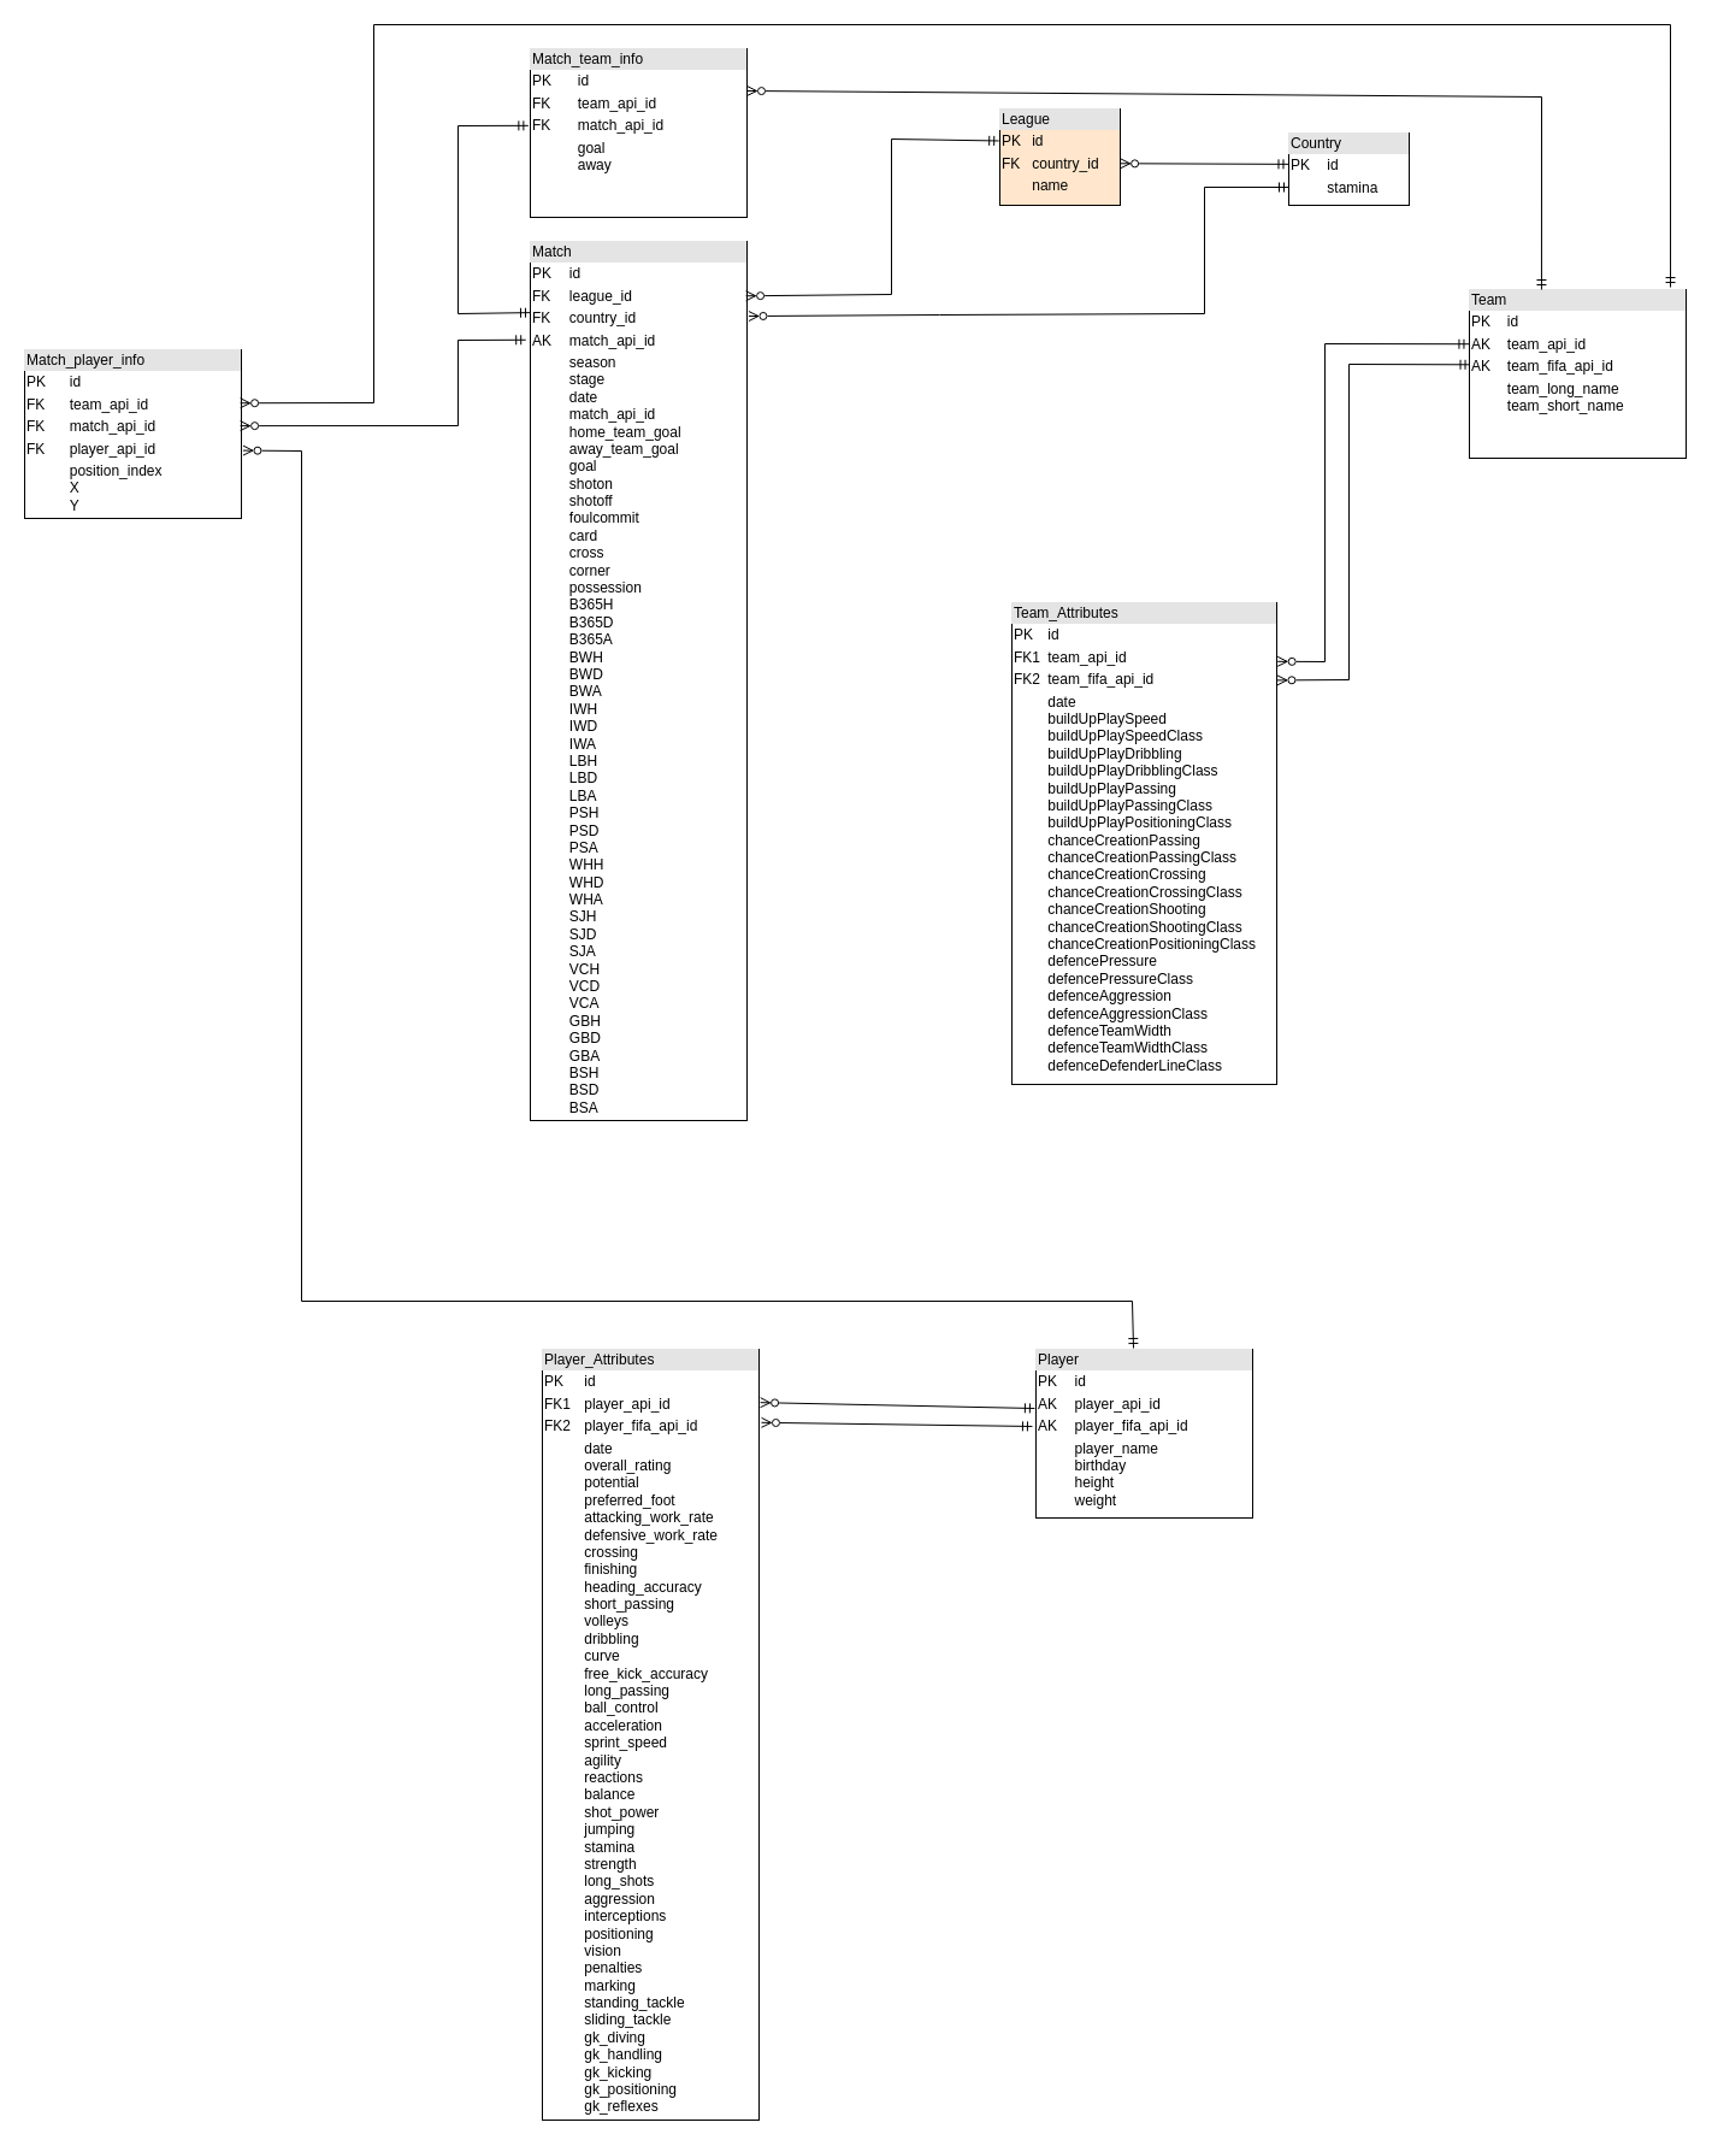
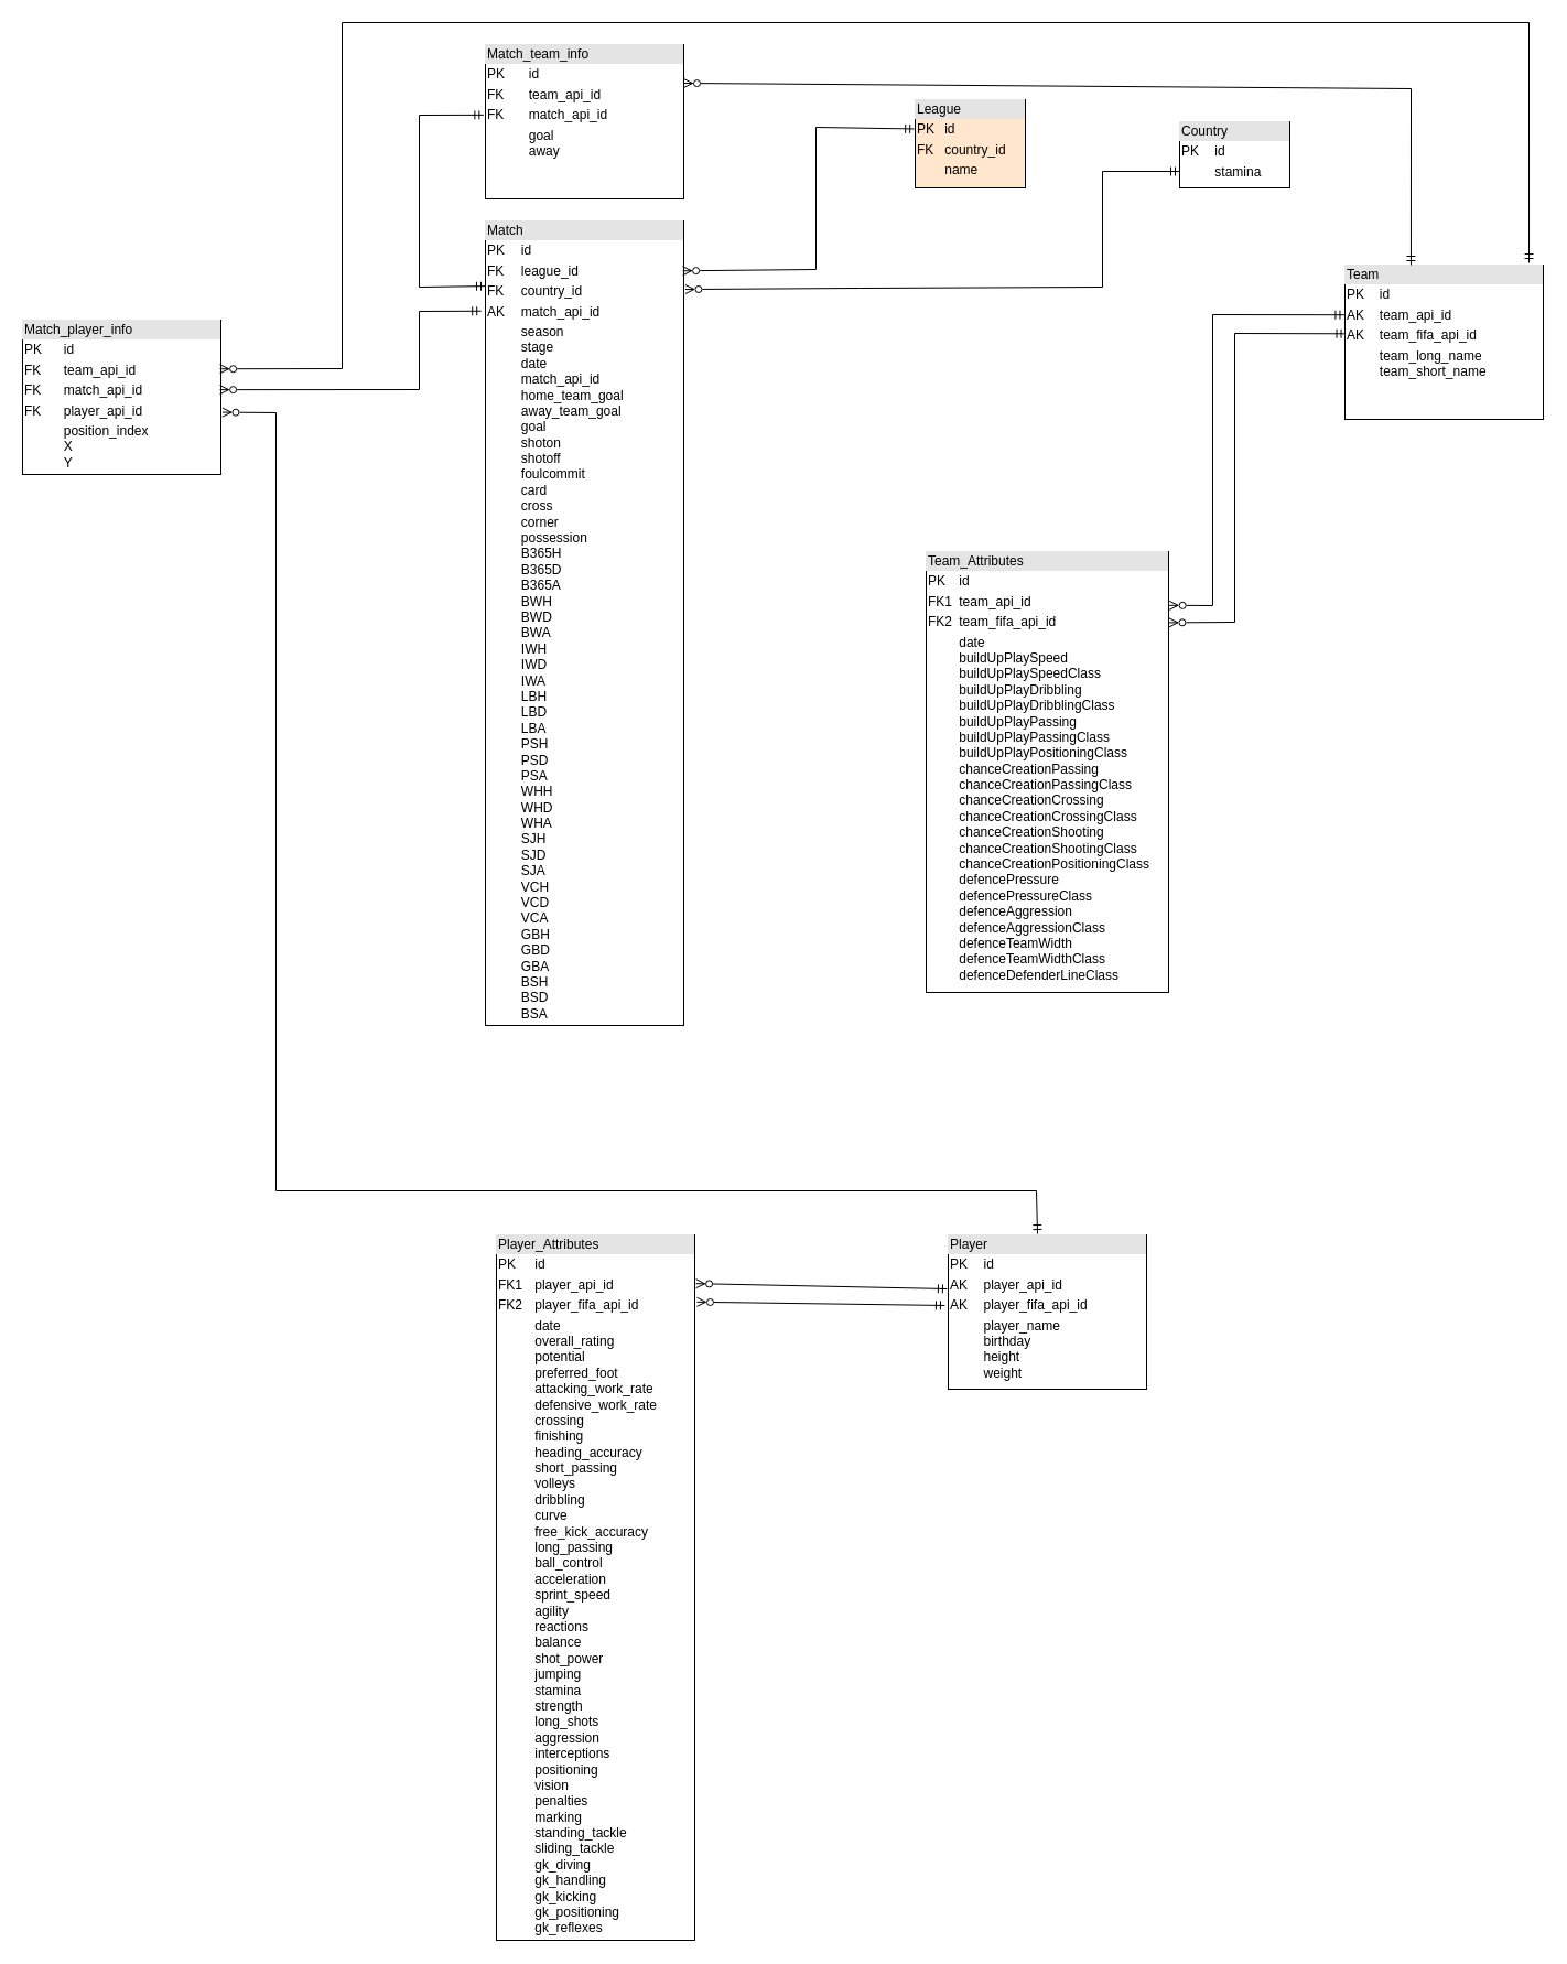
- <mxCell id="12" value="" style="endArrow=ERmandOne;html=1;rounded=0;exitX=1.001;exitY=0.566;exitDx=0;exitDy=0;exitPerimeter=0;startArrow=ERzeroToMany;startFill=0;endFill=0;entryX=-0.005;entryY=0.431;entryDx=0;entryDy=0;entryPerimeter=0;" parent="1" source="10" target="11" edge="1"><mxGeometry width="50" height="50" relative="1" as="geometry"><mxPoint x="960" y="120" as="sourcePoint" /><mxPoint x="1050" y="120" as="targetPoint" /></mxGeometry></mxCell>
